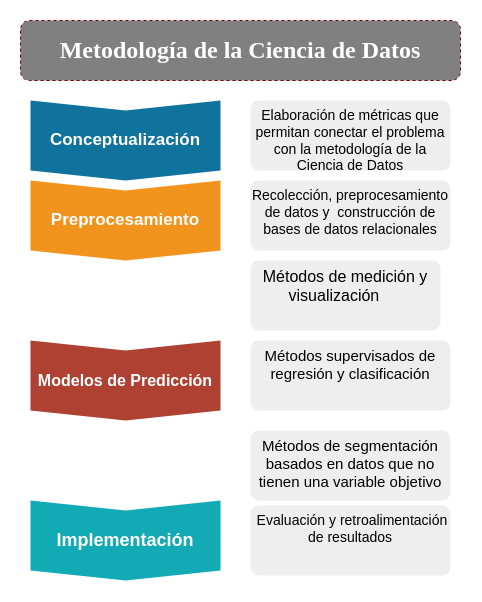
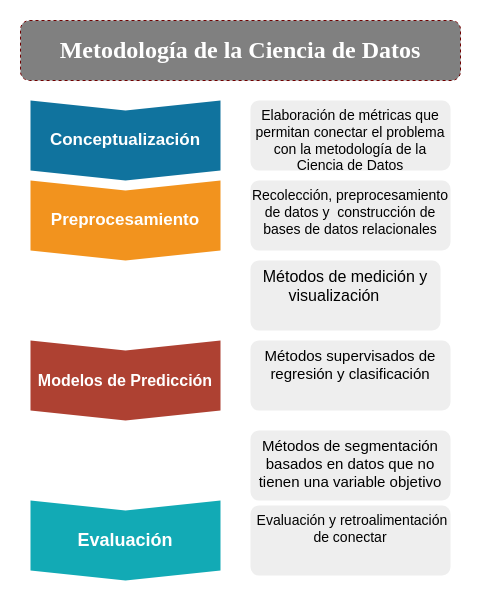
- <mxCell id="10" value="&lt;font style=&quot;font-size: 14px;&quot;&gt;&amp;nbsp;Evaluación y retroalimentación de resultados&lt;/font&gt;" style="rounded=1;strokeColor=none;fillColor=#EEEEEE;align=center;arcSize=12;verticalAlign=top;whiteSpace=wrap;html=1;fontSize=12;" vertex="1" parent="1"><mxGeometry x="250" y="505" width="200" height="70" as="geometry" /></mxCell>
+ <mxCell id="10" value="&lt;font style=&quot;font-size: 14px;&quot;&gt;&amp;nbsp;Evaluación y retroalimentación de conectar&lt;/font&gt;" style="rounded=1;strokeColor=none;fillColor=#EEEEEE;align=center;arcSize=12;verticalAlign=top;whiteSpace=wrap;html=1;fontSize=12;" vertex="1" parent="1"><mxGeometry x="250" y="505" width="200" height="70" as="geometry" /></mxCell>
- <mxCell id="5" value="&lt;font size=&quot;1&quot; color=&quot;#ffffff&quot; style=&quot;border-color: var(--border-color); font-family: Helvetica; font-style: normal; font-variant-caps: normal; font-weight: 400; letter-spacing: normal; text-align: center; text-indent: 0px; text-transform: none; word-spacing: 0px; -webkit-text-stroke-width: 0px; text-decoration: none;&quot;&gt;&lt;b style=&quot;border-color: var(--border-color); font-size: 18px;&quot;&gt;Implementación&lt;/b&gt;&lt;/font&gt;" style="shape=step;perimeter=stepPerimeter;whiteSpace=wrap;html=1;fixedSize=1;size=10;direction=south;fillColor=#12AAB5;strokeColor=none;rounded=0;" vertex="1" parent="1"><mxGeometry x="30" y="500" width="190" height="80" as="geometry" /></mxCell>
+ <mxCell id="5" value="&lt;font size=&quot;1&quot; color=&quot;#ffffff&quot; style=&quot;border-color: var(--border-color); font-family: Helvetica; font-style: normal; font-variant-caps: normal; font-weight: 400; letter-spacing: normal; text-align: center; text-indent: 0px; text-transform: none; word-spacing: 0px; -webkit-text-stroke-width: 0px; text-decoration: none;&quot;&gt;&lt;b style=&quot;border-color: var(--border-color); font-size: 18px;&quot;&gt;Evaluación&lt;/b&gt;&lt;/font&gt;" style="shape=step;perimeter=stepPerimeter;whiteSpace=wrap;html=1;fixedSize=1;size=10;direction=south;fillColor=#12AAB5;strokeColor=none;rounded=0;" vertex="1" parent="1"><mxGeometry x="30" y="500" width="190" height="80" as="geometry" /></mxCell>
